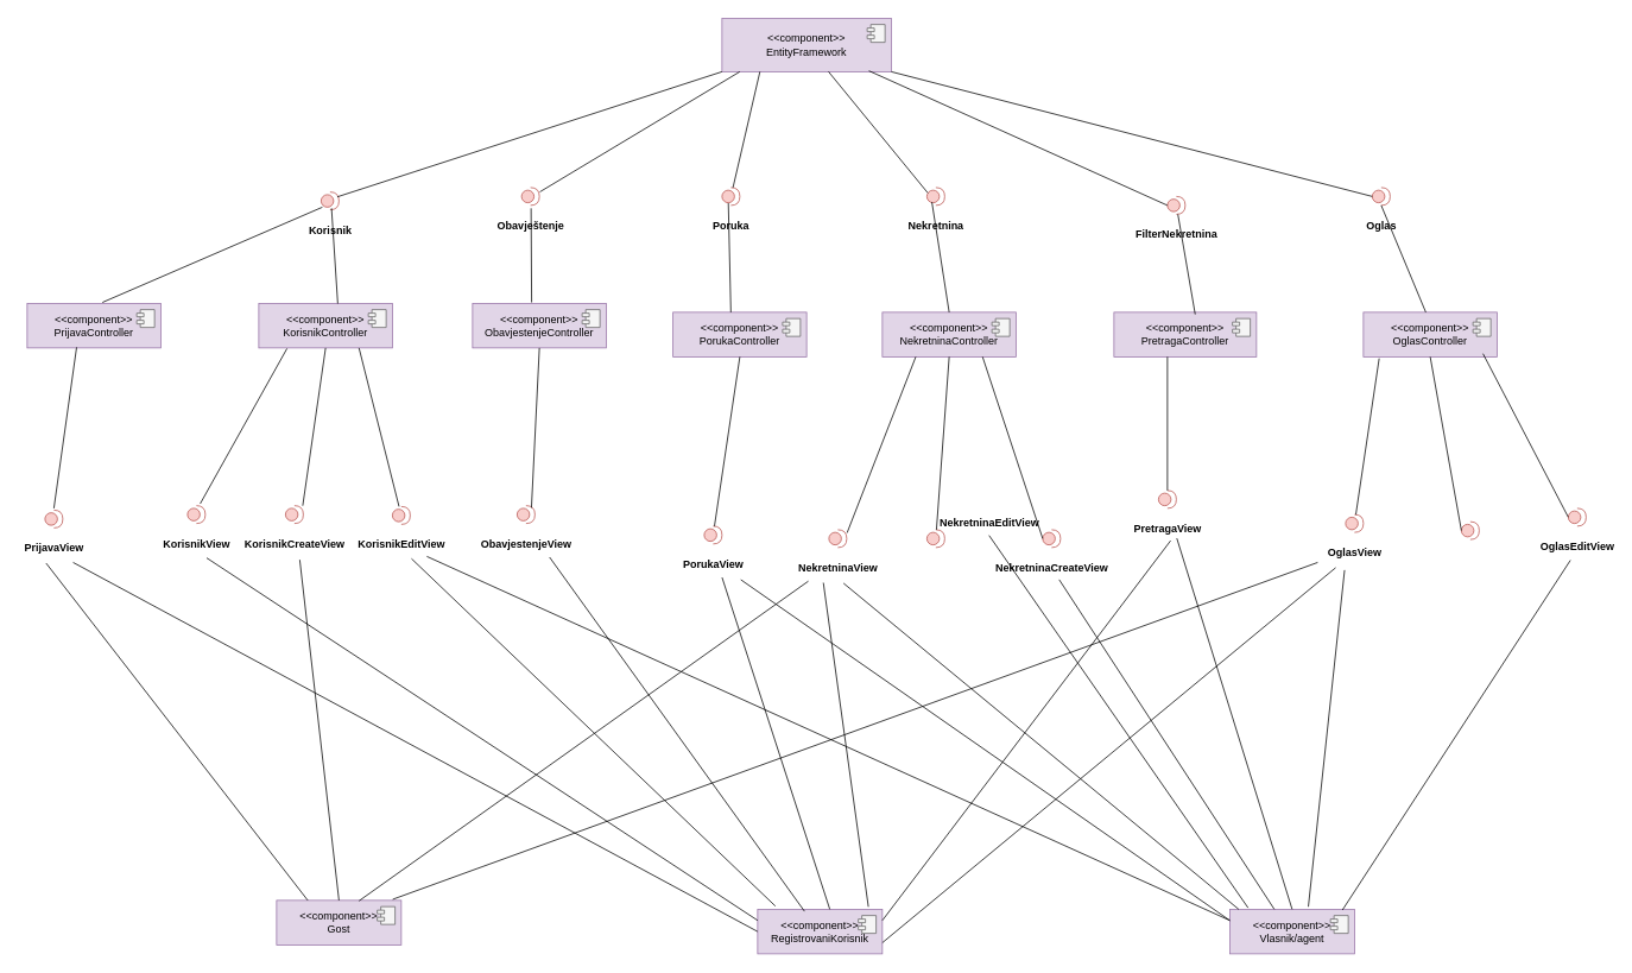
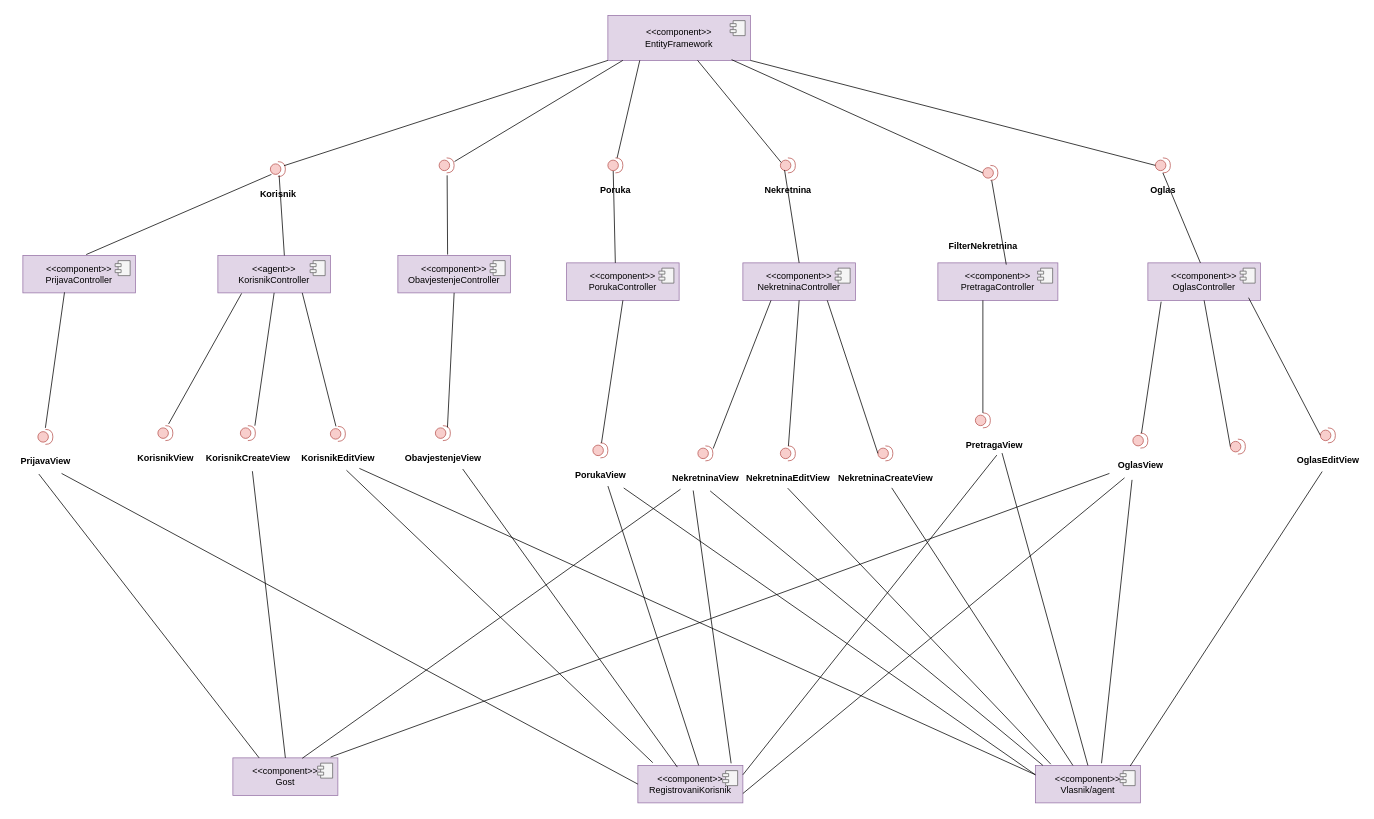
- <mxCell id="9" value="Obavještenje" style="text;align=center;fontStyle=1;verticalAlign=middle;spacingLeft=3;spacingRight=3;strokeColor=none;rotatable=0;points=[[0,0.5],[1,0.5]];portConstraint=eastwest;html=1;" vertex="1" parent="1"><mxGeometry x="555" y="240" width="80" height="26" as="geometry" /></mxCell>
- <mxCell id="15" value="FilterNekretnina" style="text;align=center;fontStyle=1;verticalAlign=middle;spacingLeft=3;spacingRight=3;strokeColor=none;rotatable=0;points=[[0,0.5],[1,0.5]];portConstraint=eastwest;html=1;" vertex="1" parent="1"><mxGeometry x="1280" y="250" width="80" height="26" as="geometry" /></mxCell>
+ <mxCell id="15" value="FilterNekretnina" style="text;align=center;fontStyle=1;verticalAlign=middle;spacingLeft=3;spacingRight=3;strokeColor=none;rotatable=0;points=[[0,0.5],[1,0.5]];portConstraint=eastwest;html=1;" vertex="1" parent="1"><mxGeometry x="1270" y="315" width="80" height="26" as="geometry" /></mxCell>
- <mxCell id="26" value="&amp;lt;&amp;lt;component&amp;gt;&amp;gt;&lt;div&gt;KorisnikController&lt;/div&gt;" style="html=1;dropTarget=0;whiteSpace=wrap;fillColor=#e1d5e7;strokeColor=#9673a6;" vertex="1" parent="1"><mxGeometry x="290" y="340" width="150" height="50" as="geometry" /></mxCell>
+ <mxCell id="26" value="&amp;lt;&amp;lt;agent&amp;gt;&amp;gt;&lt;div&gt;KorisnikController&lt;/div&gt;" style="html=1;dropTarget=0;whiteSpace=wrap;fillColor=#e1d5e7;strokeColor=#9673a6;" vertex="1" parent="1"><mxGeometry x="290" y="340" width="150" height="50" as="geometry" /></mxCell>
- <mxCell id="44" value="NekretninaEditView" style="text;align=center;fontStyle=1;verticalAlign=middle;spacingLeft=3;spacingRight=3;strokeColor=none;rotatable=0;points=[[0,0.5],[1,0.5]];portConstraint=eastwest;html=1;" vertex="1" parent="1"><mxGeometry x="1070" y="574" width="80" height="26" as="geometry" /></mxCell>
+ <mxCell id="44" value="NekretninaEditView" style="text;align=center;fontStyle=1;verticalAlign=middle;spacingLeft=3;spacingRight=3;strokeColor=none;rotatable=0;points=[[0,0.5],[1,0.5]];portConstraint=eastwest;html=1;" vertex="1" parent="1"><mxGeometry x="1010" y="624" width="80" height="26" as="geometry" /></mxCell>
- <mxCell id="31" value="PretragaView" style="text;align=center;fontStyle=1;verticalAlign=middle;spacingLeft=3;spacingRight=3;strokeColor=none;rotatable=0;points=[[0,0.5],[1,0.5]];portConstraint=eastwest;html=1;" vertex="1" parent="1"><mxGeometry x="1270" y="580" width="80" height="26" as="geometry" /></mxCell>
+ <mxCell id="31" value="PretragaView" style="text;align=center;fontStyle=1;verticalAlign=middle;spacingLeft=3;spacingRight=3;strokeColor=none;rotatable=0;points=[[0,0.5],[1,0.5]];portConstraint=eastwest;html=1;" vertex="1" parent="1"><mxGeometry x="1285" y="580" width="80" height="26" as="geometry" /></mxCell>
- <mxCell id="101" value="" style="endArrow=none;html=1;rounded=0;entryX=0.644;entryY=1.103;entryDx=0;entryDy=0;entryPerimeter=0;exitX=0;exitY=0.25;exitDx=0;exitDy=0;" edge="1" parent="1" source="57" target="54"><mxGeometry width="50" height="50" relative="1" as="geometry"><mxPoint x="430" y="850" as="sourcePoint" /><mxPoint y="800" as="targetPoint" x="480" /></mxGeometry></mxCell>
